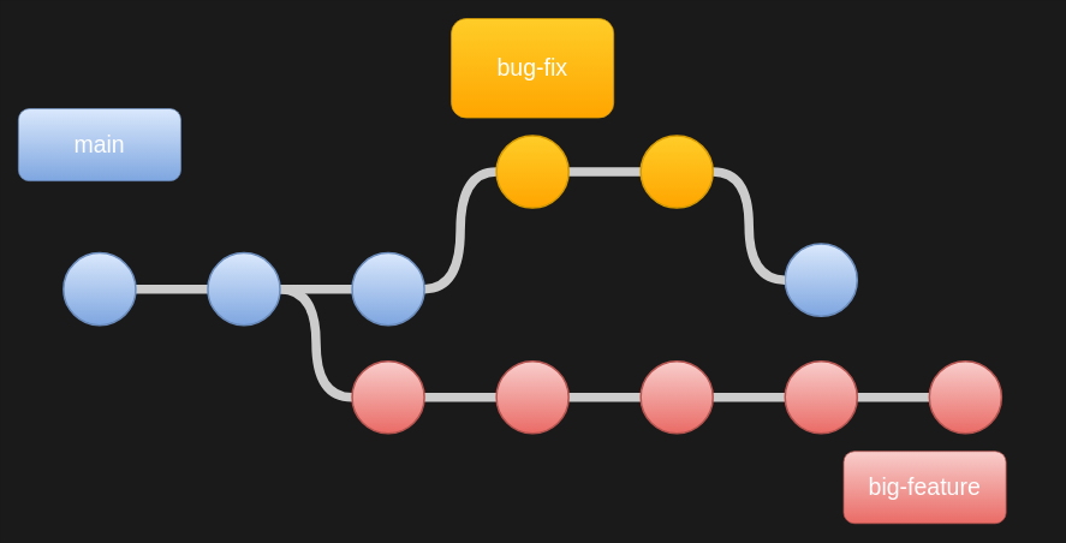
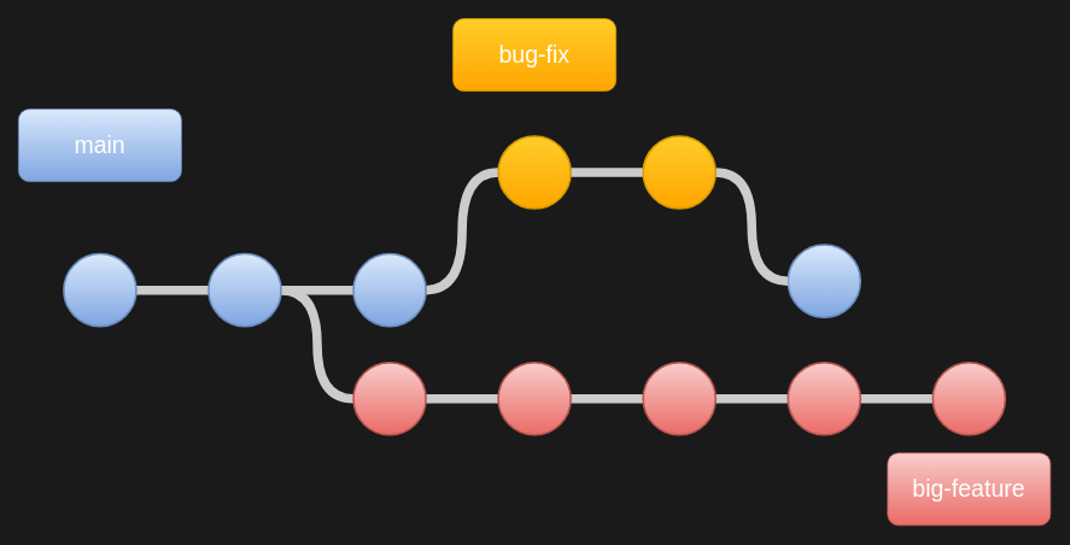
- <mxCell id="23" value="&lt;font style=&quot;font-size: 26px&quot; color=&quot;#ffffff&quot;&gt;bug-fix&lt;/font&gt;" style="rounded=1;whiteSpace=wrap;html=1;fillColor=#ffcd28;gradientColor=#ffa500;strokeColor=#d79b00;" vertex="1" parent="1"><mxGeometry x="500" y="20" width="180" height="110" as="geometry" /></mxCell>
+ <mxCell id="23" value="&lt;font style=&quot;font-size: 26px&quot; color=&quot;#ffffff&quot;&gt;bug-fix&lt;/font&gt;" style="rounded=1;whiteSpace=wrap;html=1;fillColor=#ffcd28;gradientColor=#ffa500;strokeColor=#d79b00;" vertex="1" parent="1"><mxGeometry x="500" y="20" width="180" height="80" as="geometry" /></mxCell>
- <mxCell id="25" value="&lt;font style=&quot;font-size: 26px&quot; color=&quot;#ffffff&quot;&gt;big-feature&lt;/font&gt;" style="rounded=1;whiteSpace=wrap;html=1;fillColor=#f8cecc;gradientColor=#ea6b66;strokeColor=#b85450;" vertex="1" parent="1"><mxGeometry x="935" y="500" width="180" height="80" as="geometry" /></mxCell>
+ <mxCell id="25" value="&lt;font style=&quot;font-size: 26px&quot; color=&quot;#ffffff&quot;&gt;big-feature&lt;/font&gt;" style="rounded=1;whiteSpace=wrap;html=1;fillColor=#f8cecc;gradientColor=#ea6b66;strokeColor=#b85450;" vertex="1" parent="1"><mxGeometry x="980" y="500" width="180" height="80" as="geometry" /></mxCell>
